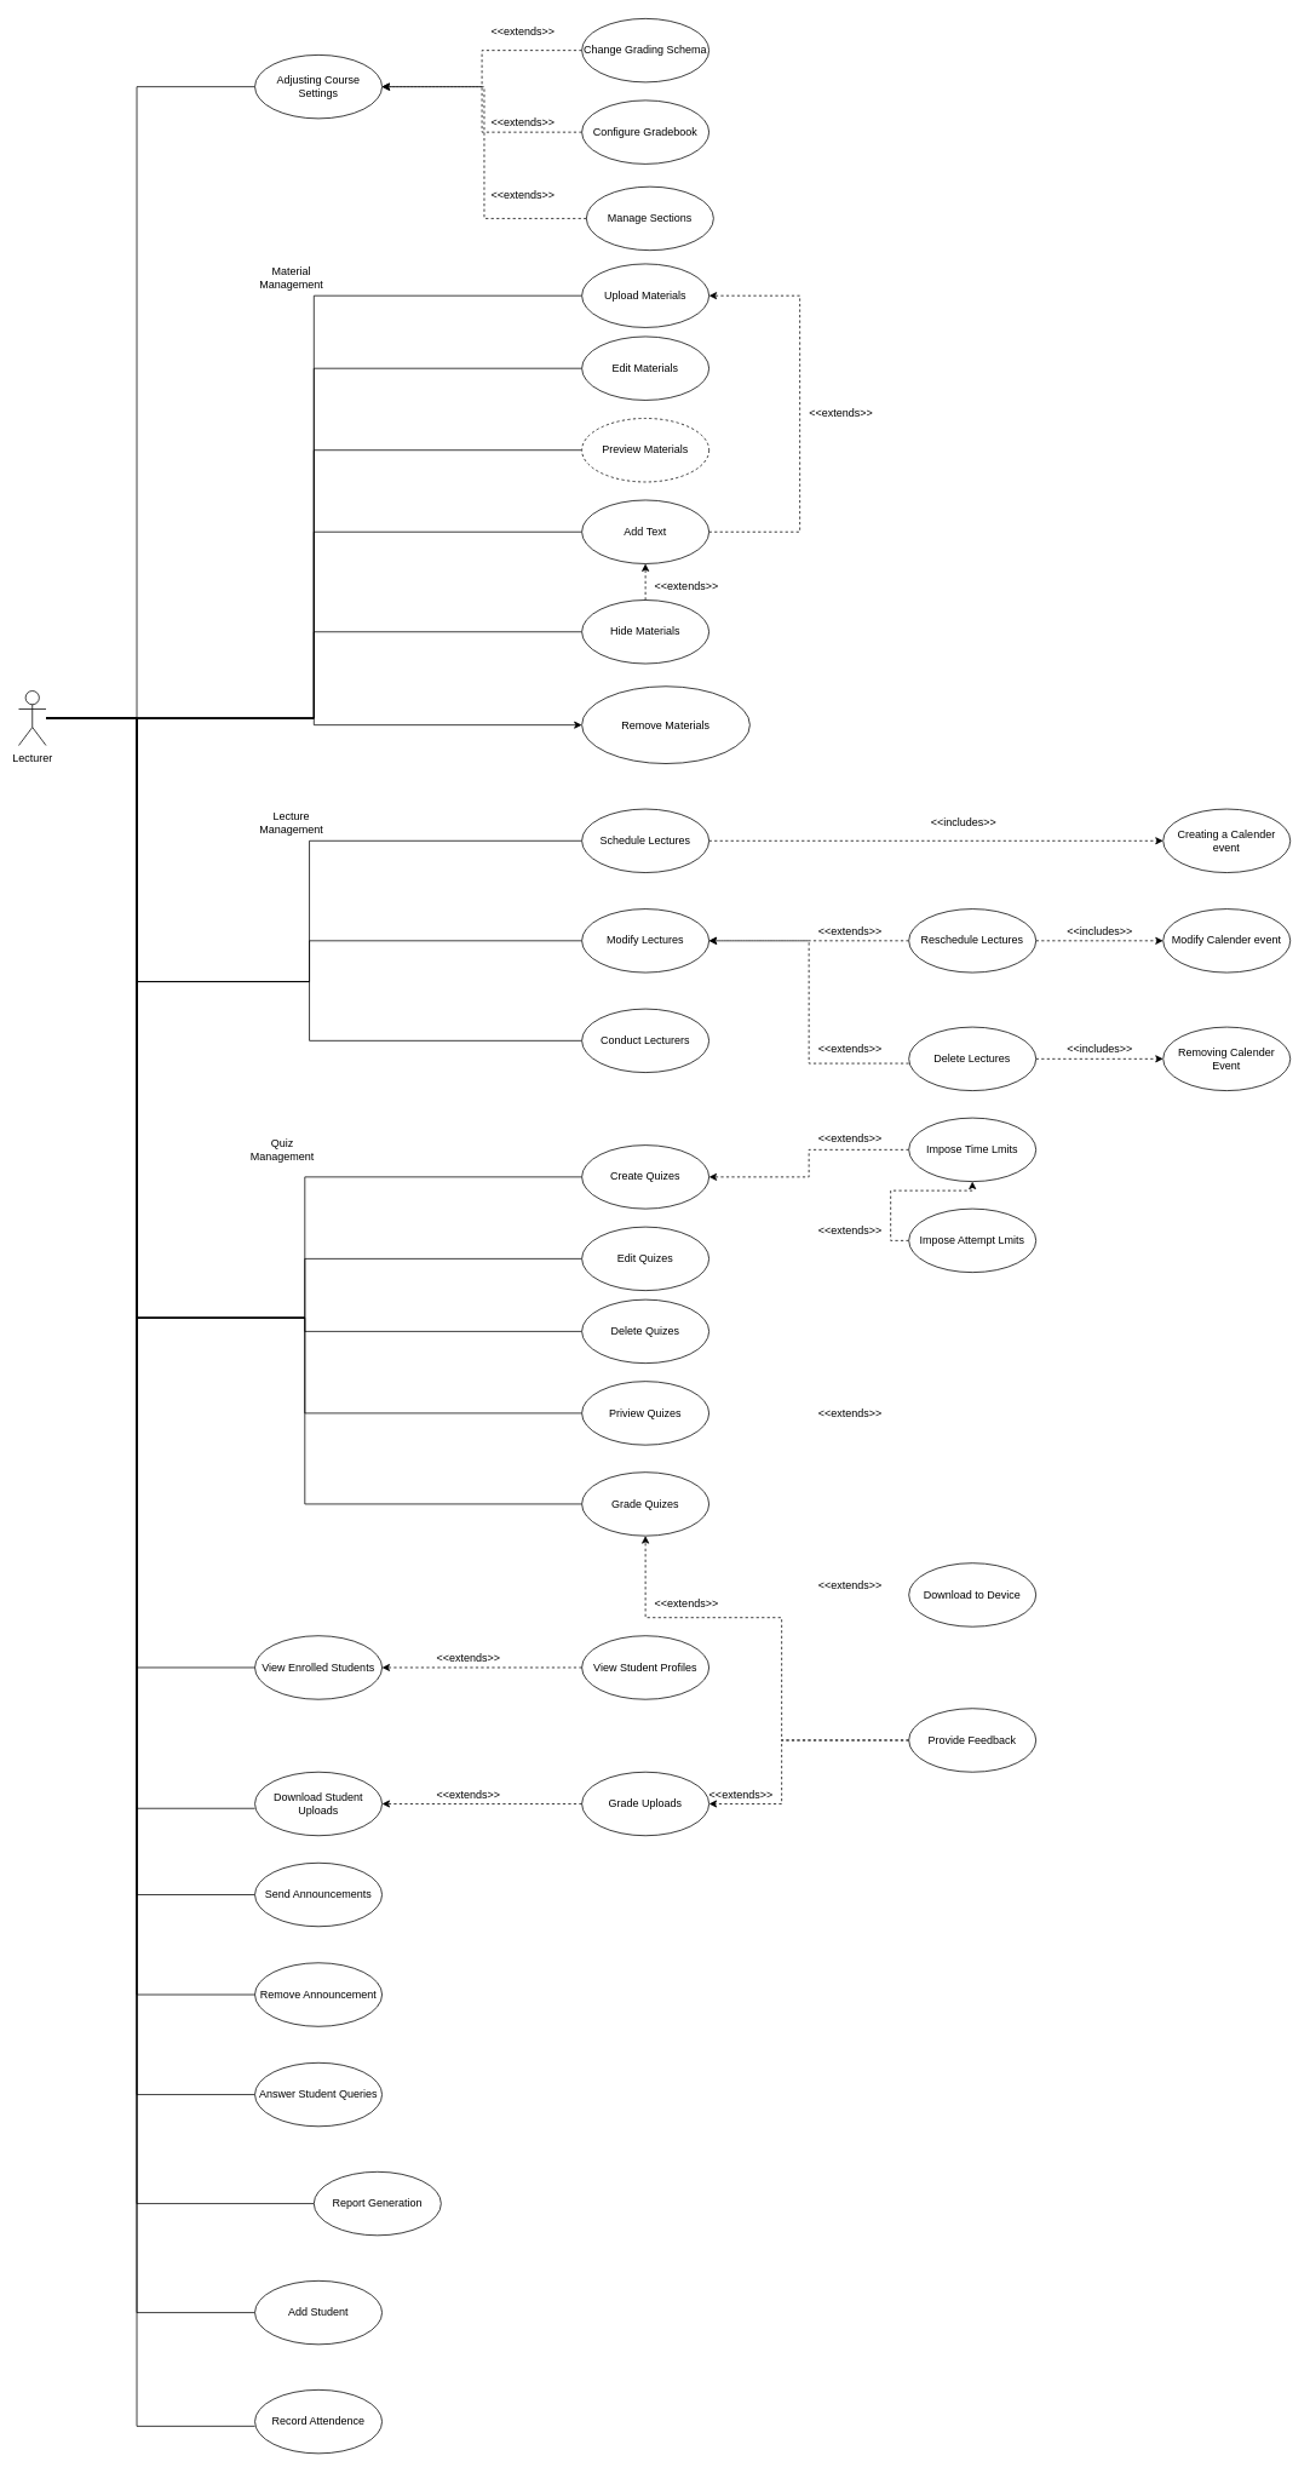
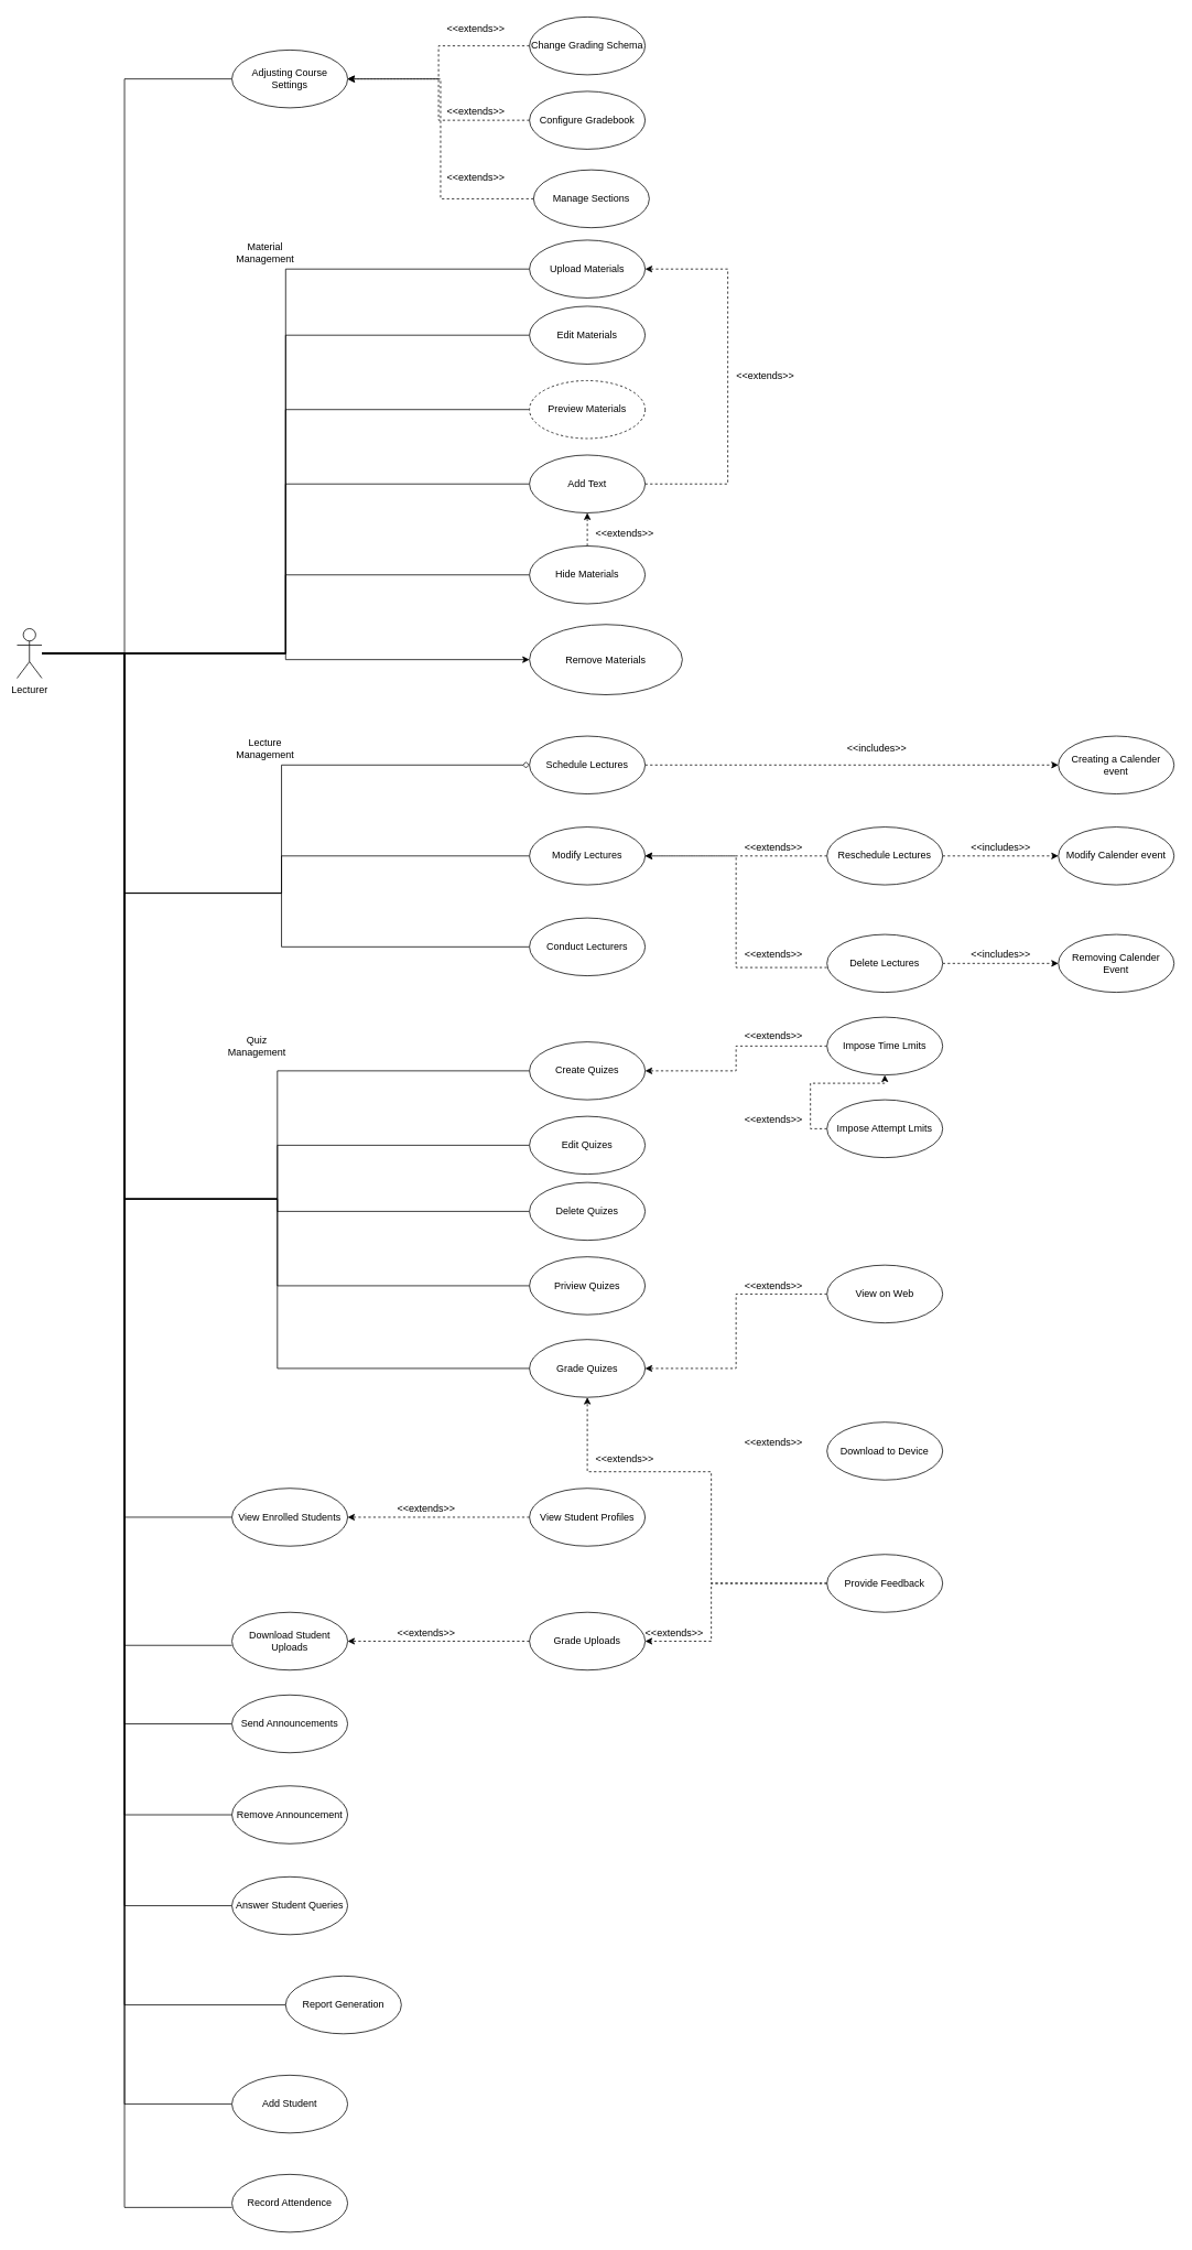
- <mxCell id="13" style="edgeStyle=orthogonalEdgeStyle;rounded=0;orthogonalLoop=1;jettySize=auto;html=1;entryX=0;entryY=0.5;entryDx=0;entryDy=0;endArrow=none;endFill=0;" parent="1" source="24" target="30" edge="1"><mxGeometry relative="1" as="geometry"><mxPoint x="550" y="890" as="targetPoint" /><Array as="points"><mxPoint x="150" y="790" /><mxPoint x="150" y="1080" /><mxPoint x="340" y="1080" /><mxPoint x="340" y="925" /></Array></mxGeometry></mxCell>
+ <mxCell id="13" style="edgeStyle=orthogonalEdgeStyle;rounded=0;orthogonalLoop=1;jettySize=auto;html=1;entryX=0;entryY=0.5;entryDx=0;entryDy=0;endArrow=diamond;endFill=0;" parent="1" source="24" target="30" edge="1"><mxGeometry relative="1" as="geometry"><mxPoint x="550" y="890" as="targetPoint" /><Array as="points"><mxPoint x="150" y="790" /><mxPoint x="150" y="1080" /><mxPoint x="340" y="1080" /><mxPoint x="340" y="925" /></Array></mxGeometry></mxCell>
+ <mxCell id="42" style="edgeStyle=orthogonalEdgeStyle;rounded=0;orthogonalLoop=1;jettySize=auto;html=1;entryX=1;entryY=0.5;entryDx=0;entryDy=0;dashed=1;" parent="1" source="43" target="31" edge="1"><mxGeometry relative="1" as="geometry" /></mxCell>
+ <mxCell id="43" value="View on Web" style="ellipse;whiteSpace=wrap;html=1;" parent="1" vertex="1"><mxGeometry x="1000" y="1530" width="140" height="70" as="geometry" /></mxCell>
